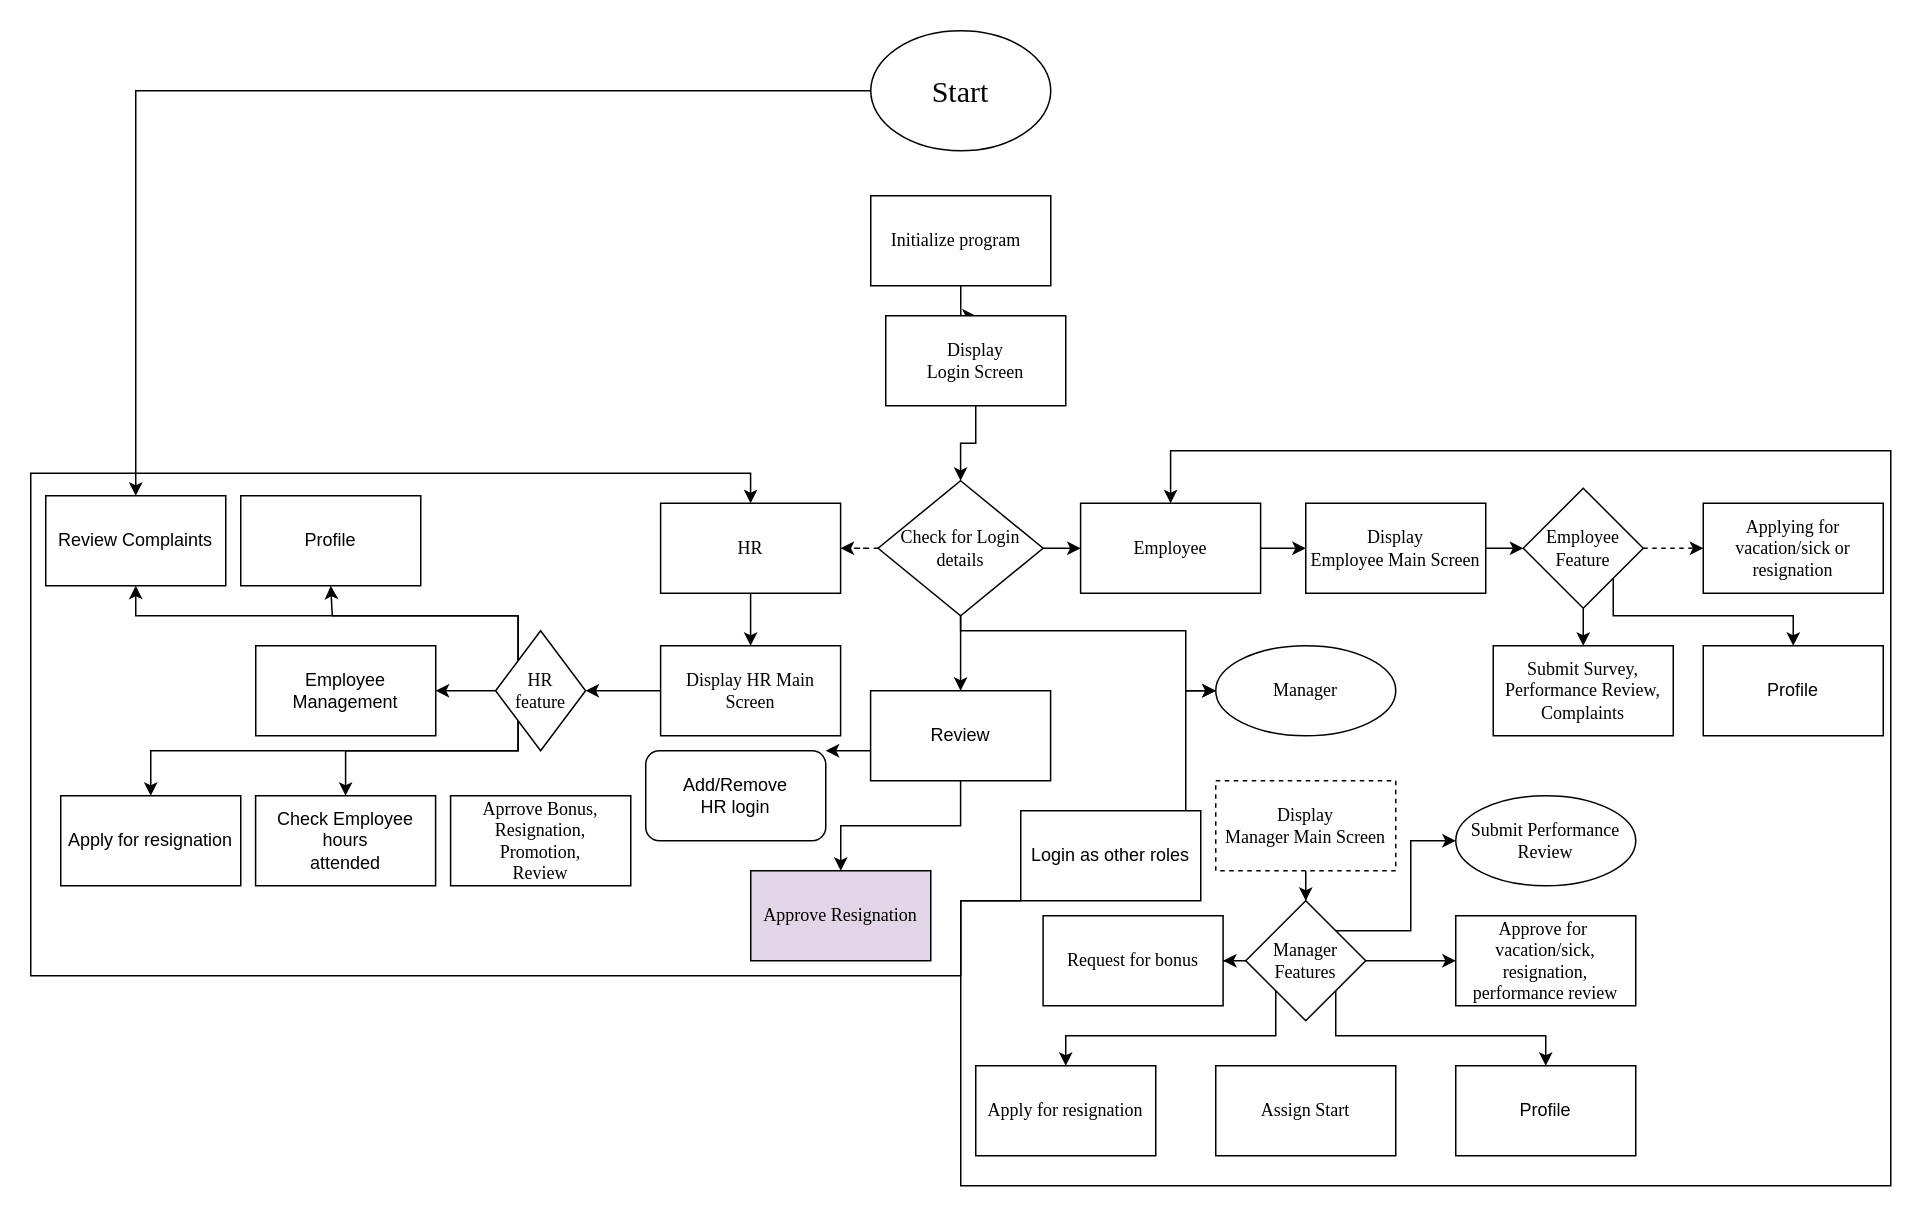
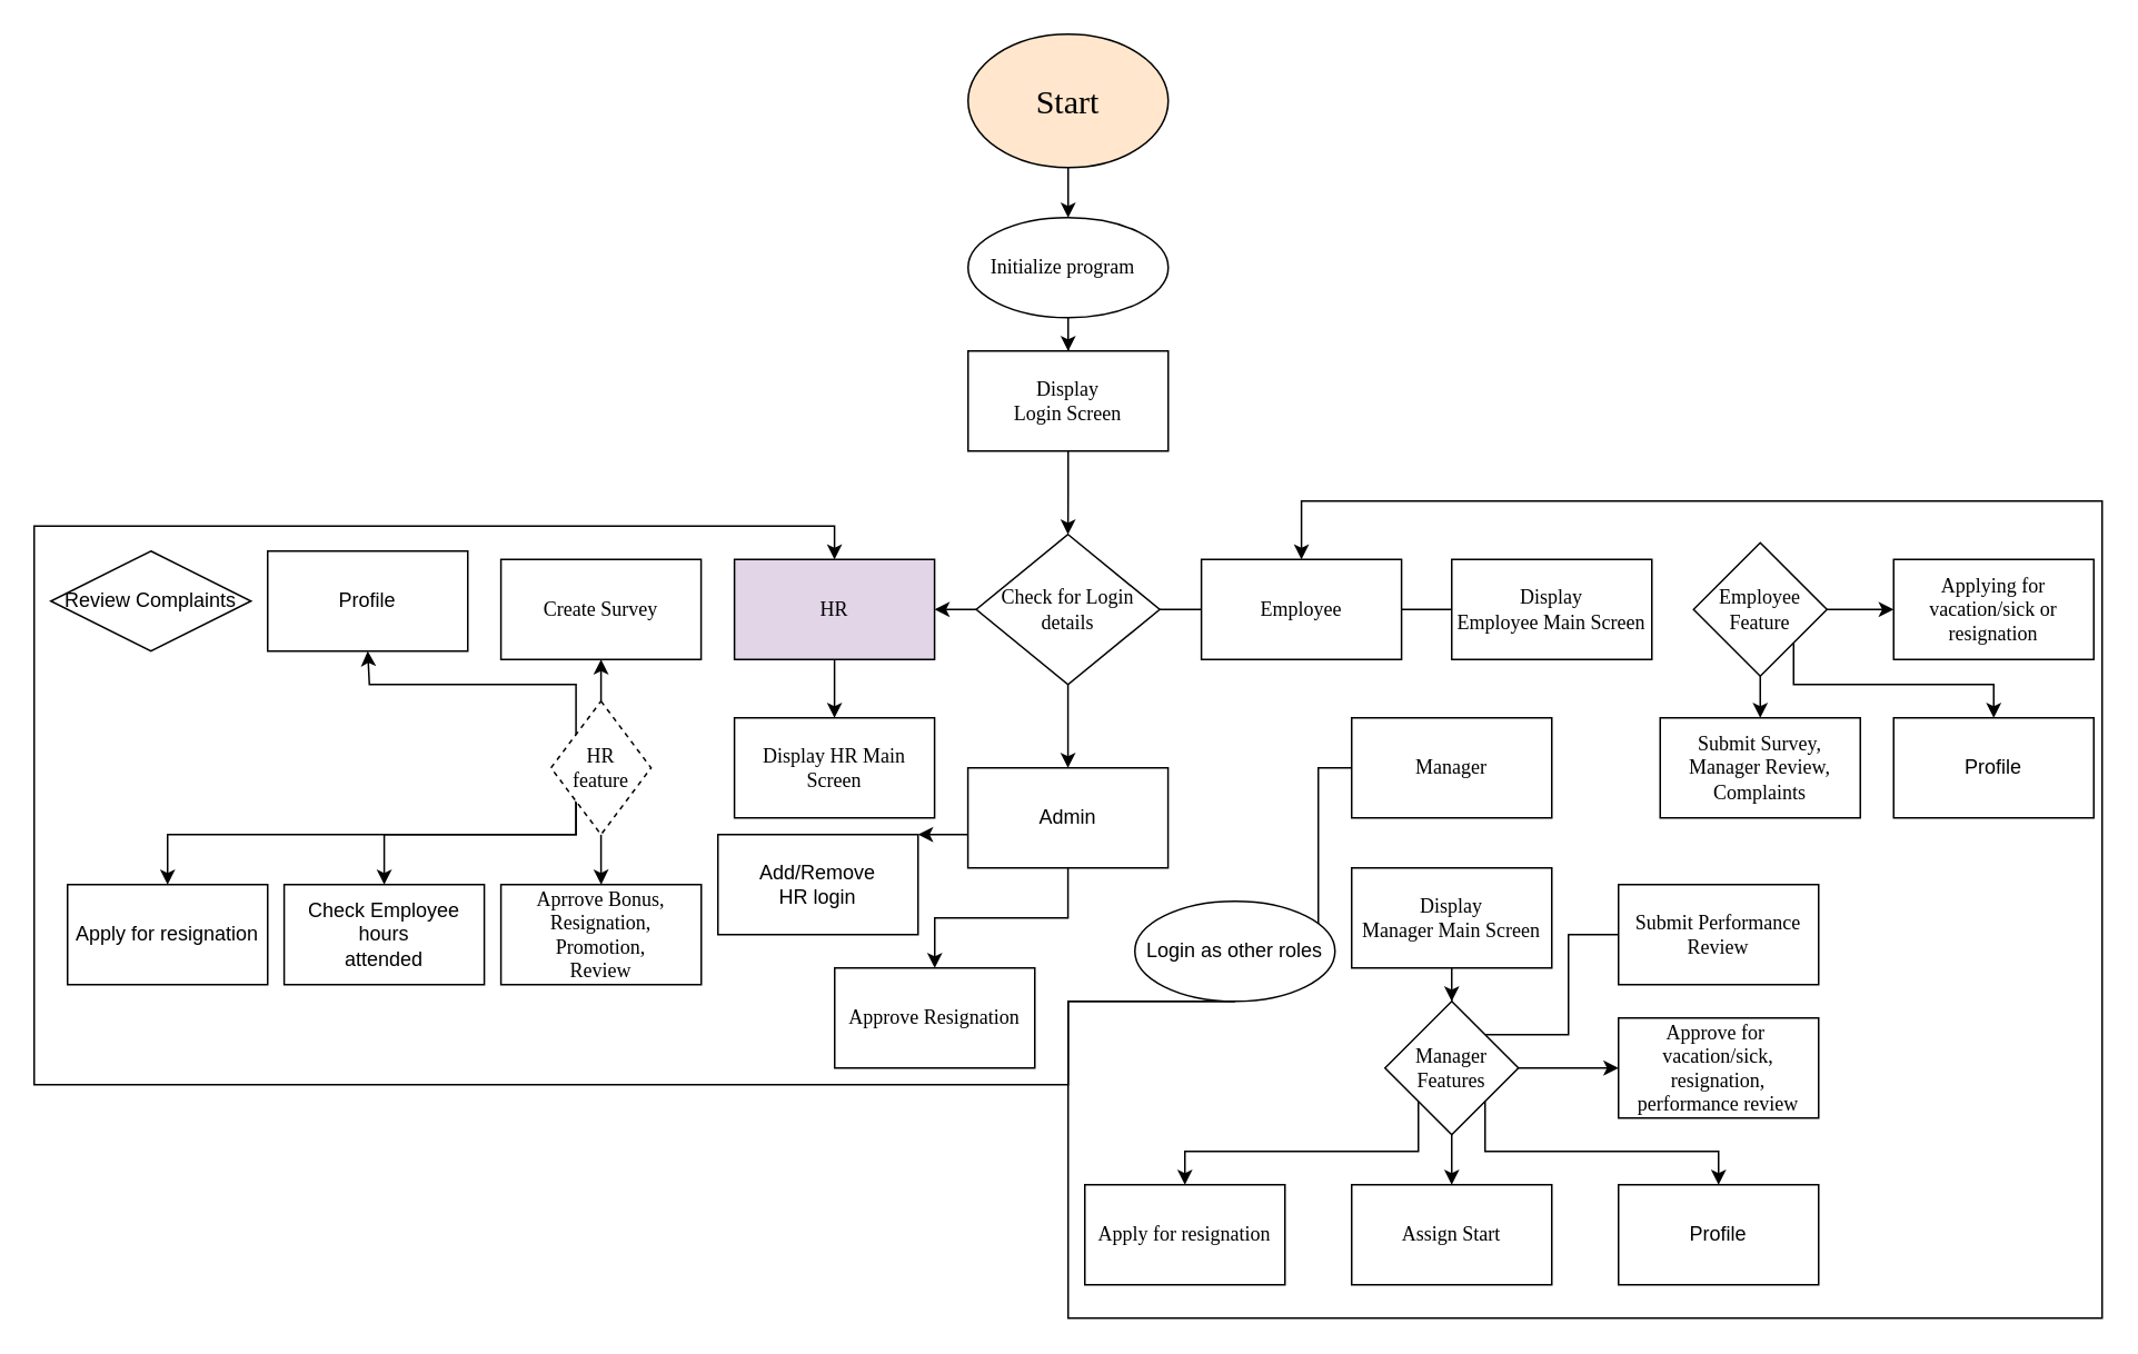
- <mxCell id="2" value="" style="edgeStyle=orthogonalEdgeStyle;rounded=0;orthogonalLoop=1;jettySize=auto;html=1;" parent="1" source="3" target="67" edge="1"><mxGeometry relative="1" as="geometry" /></mxCell>
+ <mxCell id="2" value="" style="edgeStyle=orthogonalEdgeStyle;rounded=0;orthogonalLoop=1;jettySize=auto;html=1;" parent="1" source="3" target="5" edge="1"><mxGeometry relative="1" as="geometry" /></mxCell>
- <mxCell id="3" value="&lt;font style=&quot;font-size: 20px;&quot;&gt;Start&lt;/font&gt;" style="ellipse;whiteSpace=wrap;html=1;fontFamily=Times New Roman;" parent="1" vertex="1"><mxGeometry x="580" y="20" width="120" height="80" as="geometry" /></mxCell>
+ <mxCell id="3" value="&lt;font style=&quot;font-size: 20px;&quot;&gt;Start&lt;/font&gt;" style="ellipse;whiteSpace=wrap;html=1;fontFamily=Times New Roman;fillColor=#ffe6cc;" parent="1" vertex="1"><mxGeometry x="580" y="20" width="120" height="80" as="geometry" /></mxCell>
- <mxCell id="5" value="Initialize program&amp;nbsp;&amp;nbsp;" style="whiteSpace=wrap;html=1;fontFamily=Times New Roman;" parent="1" vertex="1"><mxGeometry x="580" y="130" width="120" height="60" as="geometry" /></mxCell>
+ <mxCell id="5" value="Initialize program&amp;nbsp;&amp;nbsp;" style="ellipse;whiteSpace=wrap;html=1;fontFamily=Times New Roman;" parent="1" vertex="1"><mxGeometry x="580" y="130" width="120" height="60" as="geometry" /></mxCell>
- <mxCell id="7" value="Display &lt;br&gt;Login Screen" style="whiteSpace=wrap;html=1;fontFamily=Times New Roman;" parent="1" vertex="1"><mxGeometry x="590" y="210" width="120" height="60" as="geometry" /></mxCell>
+ <mxCell id="7" value="Display &lt;br&gt;Login Screen" style="whiteSpace=wrap;html=1;fontFamily=Times New Roman;" parent="1" vertex="1"><mxGeometry x="580" y="210" width="120" height="60" as="geometry" /></mxCell>
- <mxCell id="67" value="Review Complaints" style="rounded=0;whiteSpace=wrap;html=1;" vertex="1" parent="1"><mxGeometry x="30" y="330" width="120" height="60" as="geometry" /></mxCell>
+ <mxCell id="67" value="Review Complaints" style="rhombus;whiteSpace=wrap;html=1;" vertex="1" parent="1"><mxGeometry x="30" y="330" width="120" height="60" as="geometry" /></mxCell>
+ <mxCell id="43" value="&lt;div&gt;Create Survey&lt;/div&gt;" style="whiteSpace=wrap;html=1;fontFamily=Times New Roman;" parent="1" vertex="1"><mxGeometry x="299.9" y="335" width="120" height="60" as="geometry" /></mxCell>
- <mxCell id="17" value="HR" style="whiteSpace=wrap;html=1;fontFamily=Times New Roman;" parent="1" vertex="1"><mxGeometry x="439.9" y="335" width="120" height="60" as="geometry" /></mxCell>
+ <mxCell id="17" value="HR" style="whiteSpace=wrap;html=1;fontFamily=Times New Roman;fillColor=#e1d5e7;" parent="1" vertex="1"><mxGeometry x="439.9" y="335" width="120" height="60" as="geometry" /></mxCell>
- <mxCell id="10" value="" style="edgeStyle=orthogonalEdgeStyle;rounded=0;orthogonalLoop=1;jettySize=auto;html=1;dashed=1;" parent="1" source="12" target="17" edge="1"><mxGeometry relative="1" as="geometry" /></mxCell>
+ <mxCell id="10" value="" style="edgeStyle=orthogonalEdgeStyle;rounded=0;orthogonalLoop=1;jettySize=auto;html=1;" parent="1" source="12" target="17" edge="1"><mxGeometry relative="1" as="geometry" /></mxCell>
- <mxCell id="9" value="" style="edgeStyle=orthogonalEdgeStyle;rounded=0;orthogonalLoop=1;jettySize=auto;html=1;" parent="1" source="12" target="15" edge="1"><mxGeometry relative="1" as="geometry" /></mxCell>
+ <mxCell id="9" value="" style="edgeStyle=orthogonalEdgeStyle;rounded=0;orthogonalLoop=1;jettySize=auto;html=1;endArrow=none;" parent="1" source="12" target="15" edge="1"><mxGeometry relative="1" as="geometry" /></mxCell>
- <mxCell id="14" value="" style="edgeStyle=orthogonalEdgeStyle;rounded=0;orthogonalLoop=1;jettySize=auto;html=1;" parent="1" source="15" target="23" edge="1"><mxGeometry relative="1" as="geometry" /></mxCell>
+ <mxCell id="14" value="" style="edgeStyle=orthogonalEdgeStyle;rounded=0;orthogonalLoop=1;jettySize=auto;html=1;endArrow=none;" parent="1" source="15" target="23" edge="1"><mxGeometry relative="1" as="geometry" /></mxCell>
- <mxCell id="22" value="" style="edgeStyle=orthogonalEdgeStyle;rounded=0;orthogonalLoop=1;jettySize=auto;html=1;" parent="1" source="23" target="34" edge="1"><mxGeometry relative="1" as="geometry" /></mxCell>
- <mxCell id="59" value="" style="endArrow=classic;html=1;rounded=0;entryX=0;entryY=0.5;entryDx=0;entryDy=0;exitX=1;exitY=0.5;exitDx=0;exitDy=0;dashed=1;" parent="1" source="34" target="46" edge="1"><mxGeometry width="50" height="50" relative="1" as="geometry"><mxPoint x="1095" y="370" as="sourcePoint" /><mxPoint x="1145" y="320" as="targetPoint" /></mxGeometry></mxCell>
+ <mxCell id="59" value="" style="endArrow=classic;html=1;rounded=0;entryX=0;entryY=0.5;entryDx=0;entryDy=0;exitX=1;exitY=0.5;exitDx=0;exitDy=0;" parent="1" source="34" target="46" edge="1"><mxGeometry width="50" height="50" relative="1" as="geometry"><mxPoint x="1095" y="370" as="sourcePoint" /><mxPoint x="1145" y="320" as="targetPoint" /></mxGeometry></mxCell>
+ <mxCell id="26" value="" style="edgeStyle=orthogonalEdgeStyle;rounded=0;orthogonalLoop=1;jettySize=auto;html=1;" parent="1" source="31" target="43" edge="1"><mxGeometry relative="1" as="geometry" /></mxCell>
- <mxCell id="29" style="edgeStyle=orthogonalEdgeStyle;rounded=0;orthogonalLoop=1;jettySize=auto;html=1;exitX=0;exitY=0;exitDx=0;exitDy=0;entryX=0.5;entryY=1;entryDx=0;entryDy=0;" edge="1" parent="1" source="31" target="67"><mxGeometry relative="1" as="geometry"><Array as="points"><mxPoint x="345" y="410" /><mxPoint x="90" y="410" /></Array></mxGeometry></mxCell>
- <mxCell id="8" value="" style="edgeStyle=orthogonalEdgeStyle;rounded=0;orthogonalLoop=1;jettySize=auto;html=1;" parent="1" source="12" target="13" edge="1"><mxGeometry relative="1" as="geometry"><Array as="points"><mxPoint x="640" y="420" /><mxPoint x="790" y="420" /><mxPoint x="790" y="460" /></Array></mxGeometry></mxCell>
- <mxCell id="54" value="Employee Management" style="rounded=0;whiteSpace=wrap;html=1;" parent="1" vertex="1"><mxGeometry x="170" y="430" width="120" height="60" as="geometry" /></mxCell>
- <mxCell id="25" value="" style="edgeStyle=orthogonalEdgeStyle;rounded=0;orthogonalLoop=1;jettySize=auto;html=1;entryX=1;entryY=0.5;entryDx=0;entryDy=0;" parent="1" source="31" target="54" edge="1"><mxGeometry relative="1" as="geometry"><mxPoint x="299.9" y="460" as="targetPoint" /></mxGeometry></mxCell>
- <mxCell id="31" value="HR&lt;br&gt;feature" style="rhombus;whiteSpace=wrap;html=1;fontFamily=Times New Roman;" parent="1" vertex="1"><mxGeometry x="329.9" y="420" width="60" height="80" as="geometry" /></mxCell>
+ <mxCell id="31" value="HR&lt;br&gt;feature" style="rhombus;whiteSpace=wrap;html=1;fontFamily=Times New Roman;dashed=1;" parent="1" vertex="1"><mxGeometry x="329.9" y="420" width="60" height="80" as="geometry" /></mxCell>
- <mxCell id="18" value="" style="edgeStyle=orthogonalEdgeStyle;rounded=0;orthogonalLoop=1;jettySize=auto;html=1;" parent="1" source="19" target="31" edge="1"><mxGeometry relative="1" as="geometry" /></mxCell>
- <mxCell id="13" value="Manager" style="ellipse;whiteSpace=wrap;html=1;fontFamily=Times New Roman;" parent="1" vertex="1"><mxGeometry x="810" y="430" width="120" height="60" as="geometry" /></mxCell>
+ <mxCell id="13" value="Manager" style="whiteSpace=wrap;html=1;fontFamily=Times New Roman;" parent="1" vertex="1"><mxGeometry x="810" y="430" width="120" height="60" as="geometry" /></mxCell>
- <mxCell id="45" value="Submit Survey,&lt;br&gt;Performance Review, Complaints" style="whiteSpace=wrap;html=1;fontFamily=Times New Roman;" parent="1" vertex="1"><mxGeometry x="995" y="430" width="120" height="60" as="geometry" /></mxCell>
+ <mxCell id="45" value="Submit Survey,&lt;br&gt;Manager Review, Complaints" style="whiteSpace=wrap;html=1;fontFamily=Times New Roman;" parent="1" vertex="1"><mxGeometry x="995" y="430" width="120" height="60" as="geometry" /></mxCell>
- <mxCell id="52" value="Review" style="rounded=0;whiteSpace=wrap;html=1;" parent="1" vertex="1"><mxGeometry x="579.9" y="460" width="120" height="60" as="geometry" /></mxCell>
+ <mxCell id="52" value="Admin" style="rounded=0;whiteSpace=wrap;html=1;" parent="1" vertex="1"><mxGeometry x="579.9" y="460" width="120" height="60" as="geometry" /></mxCell>
+ <mxCell id="24" value="" style="edgeStyle=orthogonalEdgeStyle;rounded=0;orthogonalLoop=1;jettySize=auto;html=1;" parent="1" source="31" target="42" edge="1"><mxGeometry relative="1" as="geometry" /></mxCell>
- <mxCell id="53" value="Add/Remove&lt;br&gt;HR login" style="whiteSpace=wrap;html=1;rounded=1;" parent="1" vertex="1"><mxGeometry x="430" y="500" width="120" height="60" as="geometry" /></mxCell>
+ <mxCell id="53" value="Add/Remove&lt;br&gt;HR login" style="rounded=0;whiteSpace=wrap;html=1;" parent="1" vertex="1"><mxGeometry x="430" y="500" width="120" height="60" as="geometry" /></mxCell>
- <mxCell id="55" style="edgeStyle=orthogonalEdgeStyle;rounded=0;orthogonalLoop=1;jettySize=auto;html=1;entryX=0;entryY=0.5;entryDx=0;entryDy=0;" parent="1" source="58" target="13" edge="1"><mxGeometry relative="1" as="geometry"><Array as="points"><mxPoint x="790" y="460" /></Array></mxGeometry></mxCell>
+ <mxCell id="55" style="edgeStyle=orthogonalEdgeStyle;rounded=0;orthogonalLoop=1;jettySize=auto;html=1;entryX=0;entryY=0.5;entryDx=0;entryDy=0;endArrow=none;" parent="1" source="58" target="13" edge="1"><mxGeometry relative="1" as="geometry"><Array as="points"><mxPoint x="790" y="460" /></Array></mxGeometry></mxCell>
- <mxCell id="21" value="Display&lt;br&gt;Manager Main Screen" style="whiteSpace=wrap;html=1;fontFamily=Times New Roman;dashed=1;" parent="1" vertex="1"><mxGeometry x="810" y="520" width="120" height="60" as="geometry" /></mxCell>
+ <mxCell id="21" value="Display&lt;br&gt;Manager Main Screen" style="whiteSpace=wrap;html=1;fontFamily=Times New Roman;" parent="1" vertex="1"><mxGeometry x="810" y="520" width="120" height="60" as="geometry" /></mxCell>
- <mxCell id="40" style="edgeStyle=orthogonalEdgeStyle;rounded=0;orthogonalLoop=1;jettySize=auto;html=1;exitX=1;exitY=0;exitDx=0;exitDy=0;entryX=0;entryY=0.5;entryDx=0;entryDy=0;" edge="1" parent="1" source="41" target="64"><mxGeometry relative="1" as="geometry"><Array as="points"><mxPoint x="940" y="620" /><mxPoint x="940" y="560" /></Array></mxGeometry></mxCell>
+ <mxCell id="40" style="edgeStyle=orthogonalEdgeStyle;rounded=0;orthogonalLoop=1;jettySize=auto;html=1;exitX=1;exitY=0;exitDx=0;exitDy=0;entryX=0;entryY=0.5;entryDx=0;entryDy=0;endArrow=none;" edge="1" parent="1" source="41" target="64"><mxGeometry relative="1" as="geometry"><Array as="points"><mxPoint x="940" y="620" /><mxPoint x="940" y="560" /></Array></mxGeometry></mxCell>
- <mxCell id="64" value="Submit Performance Review" style="ellipse;whiteSpace=wrap;html=1;fontFamily=Times New Roman;" vertex="1" parent="1"><mxGeometry x="970" y="530" width="120" height="60" as="geometry" /></mxCell>
+ <mxCell id="64" value="Submit Performance Review" style="whiteSpace=wrap;html=1;fontFamily=Times New Roman;" vertex="1" parent="1"><mxGeometry x="970" y="530" width="120" height="60" as="geometry" /></mxCell>
- <mxCell id="58" value="Login as other roles" style="whiteSpace=wrap;html=1;rounded=0;" parent="1" vertex="1"><mxGeometry x="680" y="540" width="120" height="60" as="geometry" /></mxCell>
+ <mxCell id="58" value="Login as other roles" style="ellipse;whiteSpace=wrap;html=1;" parent="1" vertex="1"><mxGeometry x="680" y="540" width="120" height="60" as="geometry" /></mxCell>
- <mxCell id="65" value="Approve Resignation" style="whiteSpace=wrap;html=1;fontFamily=Times New Roman;fillColor=#e1d5e7;" vertex="1" parent="1"><mxGeometry x="500" y="580" width="120" height="60" as="geometry" /></mxCell>
+ <mxCell id="65" value="Approve Resignation" style="whiteSpace=wrap;html=1;fontFamily=Times New Roman;" vertex="1" parent="1"><mxGeometry x="500" y="580" width="120" height="60" as="geometry" /></mxCell>
- <mxCell id="49" value="Request for bonus" style="whiteSpace=wrap;html=1;fontFamily=Times New Roman;" parent="1" vertex="1"><mxGeometry x="694.9" y="610" width="120" height="60" as="geometry" /></mxCell>
- <mxCell id="37" value="" style="edgeStyle=orthogonalEdgeStyle;rounded=0;orthogonalLoop=1;jettySize=auto;html=1;" parent="1" source="41" target="49" edge="1"><mxGeometry relative="1" as="geometry" /></mxCell>
+ <mxCell id="35" value="" style="edgeStyle=orthogonalEdgeStyle;rounded=0;orthogonalLoop=1;jettySize=auto;html=1;entryX=0.5;entryY=0;entryDx=0;entryDy=0;" parent="1" source="41" target="47" edge="1"><mxGeometry relative="1" as="geometry"><mxPoint x="639.953" y="690" as="targetPoint" /><Array as="points"><mxPoint x="870" y="680" /></Array></mxGeometry></mxCell>
